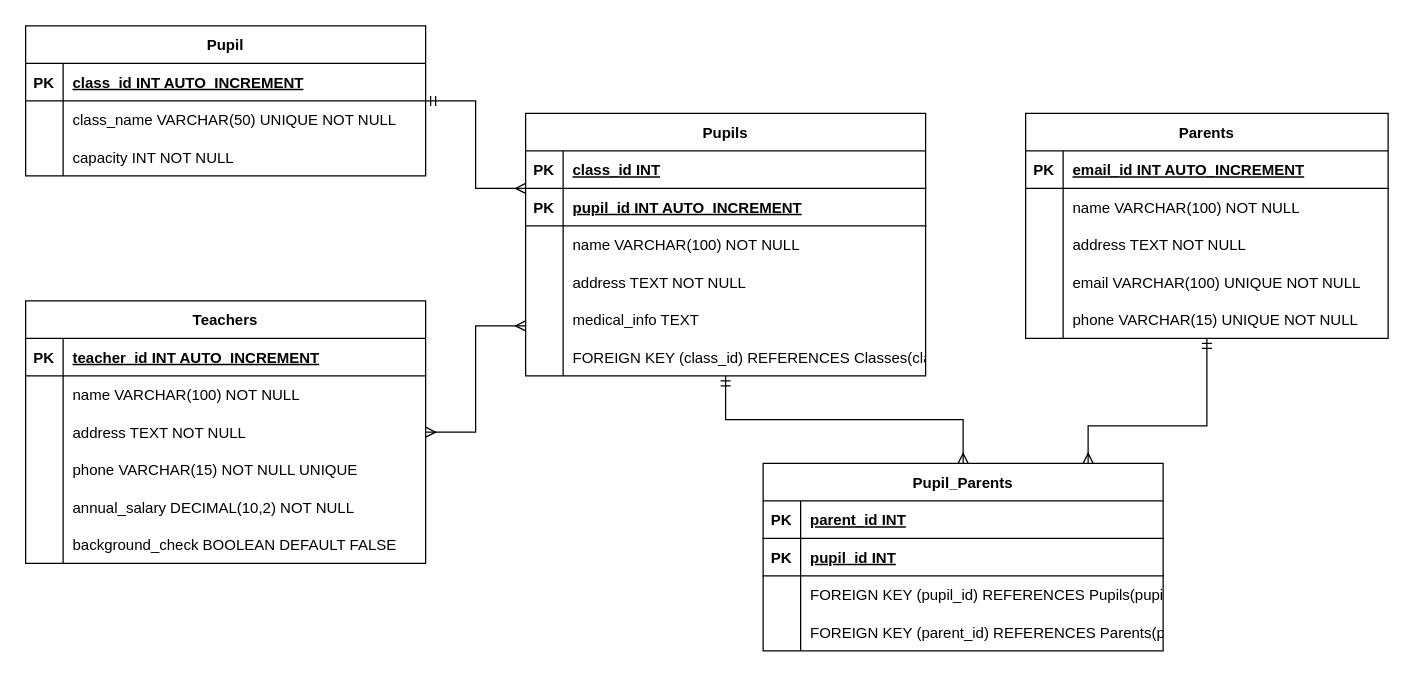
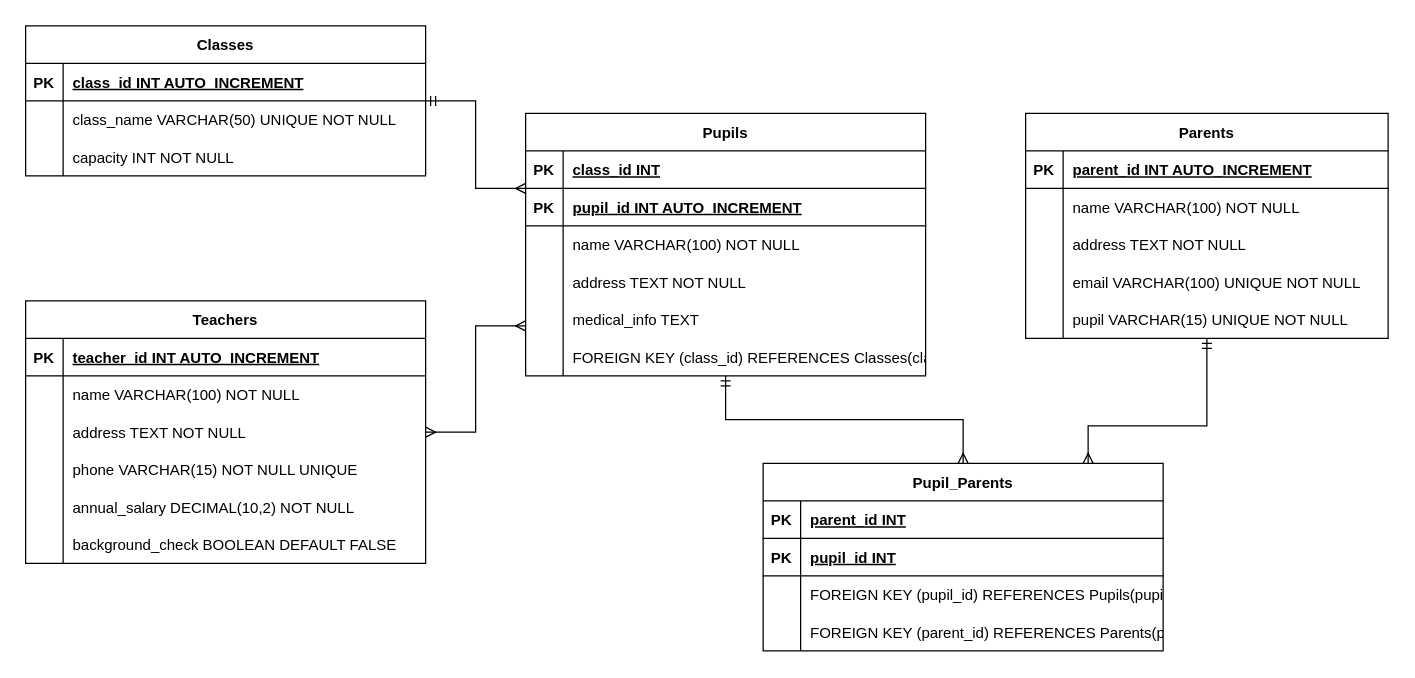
- <mxCell id="3" value="Pupil" style="shape=table;startSize=30;container=1;collapsible=1;childLayout=tableLayout;fixedRows=1;rowLines=0;fontStyle=1;align=center;resizeLast=1;" vertex="1" parent="1"><mxGeometry x="20" y="20" width="320" height="120" as="geometry" /></mxCell>
+ <mxCell id="3" value="Classes" style="shape=table;startSize=30;container=1;collapsible=1;childLayout=tableLayout;fixedRows=1;rowLines=0;fontStyle=1;align=center;resizeLast=1;" vertex="1" parent="1"><mxGeometry x="20" y="20" width="320" height="120" as="geometry" /></mxCell>
- <mxCell id="57" value="email_id INT  AUTO_INCREMENT" style="shape=partialRectangle;overflow=hidden;connectable=0;fillColor=none;align=left;strokeColor=inherit;top=0;left=0;bottom=0;right=0;spacingLeft=6;fontStyle=5;" vertex="1" parent="55"><mxGeometry x="30" width="260" height="30" as="geometry"><mxRectangle width="260" height="30" as="alternateBounds" /></mxGeometry></mxCell>
+ <mxCell id="57" value="parent_id INT  AUTO_INCREMENT" style="shape=partialRectangle;overflow=hidden;connectable=0;fillColor=none;align=left;strokeColor=inherit;top=0;left=0;bottom=0;right=0;spacingLeft=6;fontStyle=5;" vertex="1" parent="55"><mxGeometry x="30" width="260" height="30" as="geometry"><mxRectangle width="260" height="30" as="alternateBounds" /></mxGeometry></mxCell>
- <mxCell id="69" value="phone VARCHAR(15) UNIQUE NOT NULL" style="shape=partialRectangle;overflow=hidden;connectable=0;fillColor=none;align=left;strokeColor=inherit;top=0;left=0;bottom=0;right=0;spacingLeft=6;" vertex="1" parent="67"><mxGeometry x="30" width="260" height="30" as="geometry"><mxRectangle width="260" height="30" as="alternateBounds" /></mxGeometry></mxCell>
+ <mxCell id="69" value="pupil VARCHAR(15) UNIQUE NOT NULL" style="shape=partialRectangle;overflow=hidden;connectable=0;fillColor=none;align=left;strokeColor=inherit;top=0;left=0;bottom=0;right=0;spacingLeft=6;" vertex="1" parent="67"><mxGeometry x="30" width="260" height="30" as="geometry"><mxRectangle width="260" height="30" as="alternateBounds" /></mxGeometry></mxCell>
